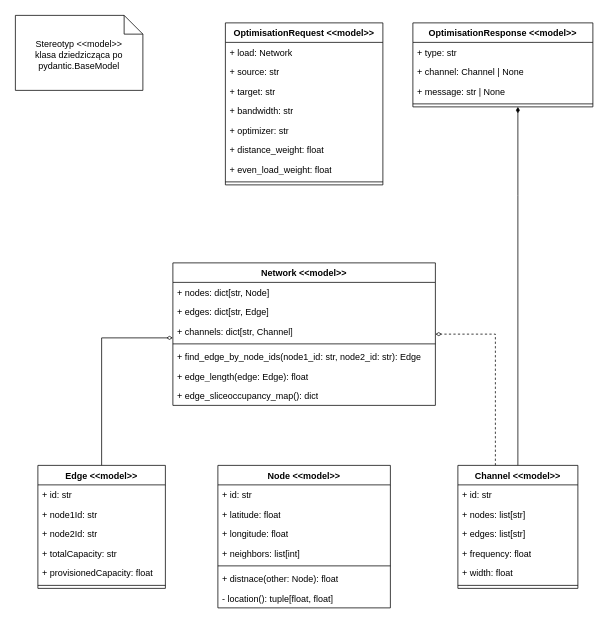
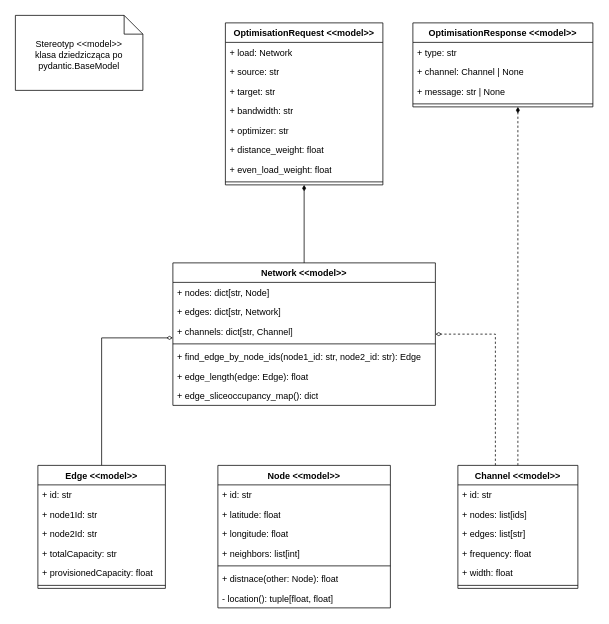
+ <mxCell id="27" style="edgeStyle=orthogonalEdgeStyle;rounded=0;orthogonalLoop=1;jettySize=auto;html=1;endArrow=diamondThin;endFill=1;" edge="1" parent="1" source="28" target="36"><mxGeometry relative="1" as="geometry" /></mxCell>
- <mxCell id="19" style="edgeStyle=orthogonalEdgeStyle;rounded=0;orthogonalLoop=1;jettySize=auto;html=1;endArrow=diamondThin;endFill=1;" edge="1" parent="1" source="20" target="45"><mxGeometry relative="1" as="geometry"><Array as="points"><mxPoint x="690" y="260" /><mxPoint x="690" y="260" /></Array></mxGeometry></mxCell>
+ <mxCell id="19" style="edgeStyle=orthogonalEdgeStyle;rounded=0;orthogonalLoop=1;jettySize=auto;html=1;endArrow=diamondThin;endFill=1;dashed=1;" edge="1" parent="1" source="20" target="45"><mxGeometry relative="1" as="geometry"><Array as="points"><mxPoint x="690" y="260" /><mxPoint x="690" y="260" /></Array></mxGeometry></mxCell>
- <mxCell id="30" value="+ edges: dict[str, Edge]" style="text;strokeColor=none;fillColor=none;align=left;verticalAlign=top;spacingLeft=4;spacingRight=4;overflow=hidden;rotatable=0;points=[[0,0.5],[1,0.5]];portConstraint=eastwest;whiteSpace=wrap;html=1;" parent="28" vertex="1"><mxGeometry y="52" width="350" height="26" as="geometry" /></mxCell>
+ <mxCell id="30" value="+ edges: dict[str, Network]" style="text;strokeColor=none;fillColor=none;align=left;verticalAlign=top;spacingLeft=4;spacingRight=4;overflow=hidden;rotatable=0;points=[[0,0.5],[1,0.5]];portConstraint=eastwest;whiteSpace=wrap;html=1;" parent="28" vertex="1"><mxGeometry y="52" width="350" height="26" as="geometry" /></mxCell>
- <mxCell id="22" value="+ nodes: list[str]" style="text;strokeColor=none;fillColor=none;align=left;verticalAlign=top;spacingLeft=4;spacingRight=4;overflow=hidden;rotatable=0;points=[[0,0.5],[1,0.5]];portConstraint=eastwest;whiteSpace=wrap;html=1;" parent="20" vertex="1"><mxGeometry y="52" width="160" height="26" as="geometry" /></mxCell>
+ <mxCell id="22" value="+ nodes: list[ids]" style="text;strokeColor=none;fillColor=none;align=left;verticalAlign=top;spacingLeft=4;spacingRight=4;overflow=hidden;rotatable=0;points=[[0,0.5],[1,0.5]];portConstraint=eastwest;whiteSpace=wrap;html=1;" parent="20" vertex="1"><mxGeometry y="52" width="160" height="26" as="geometry" /></mxCell>
